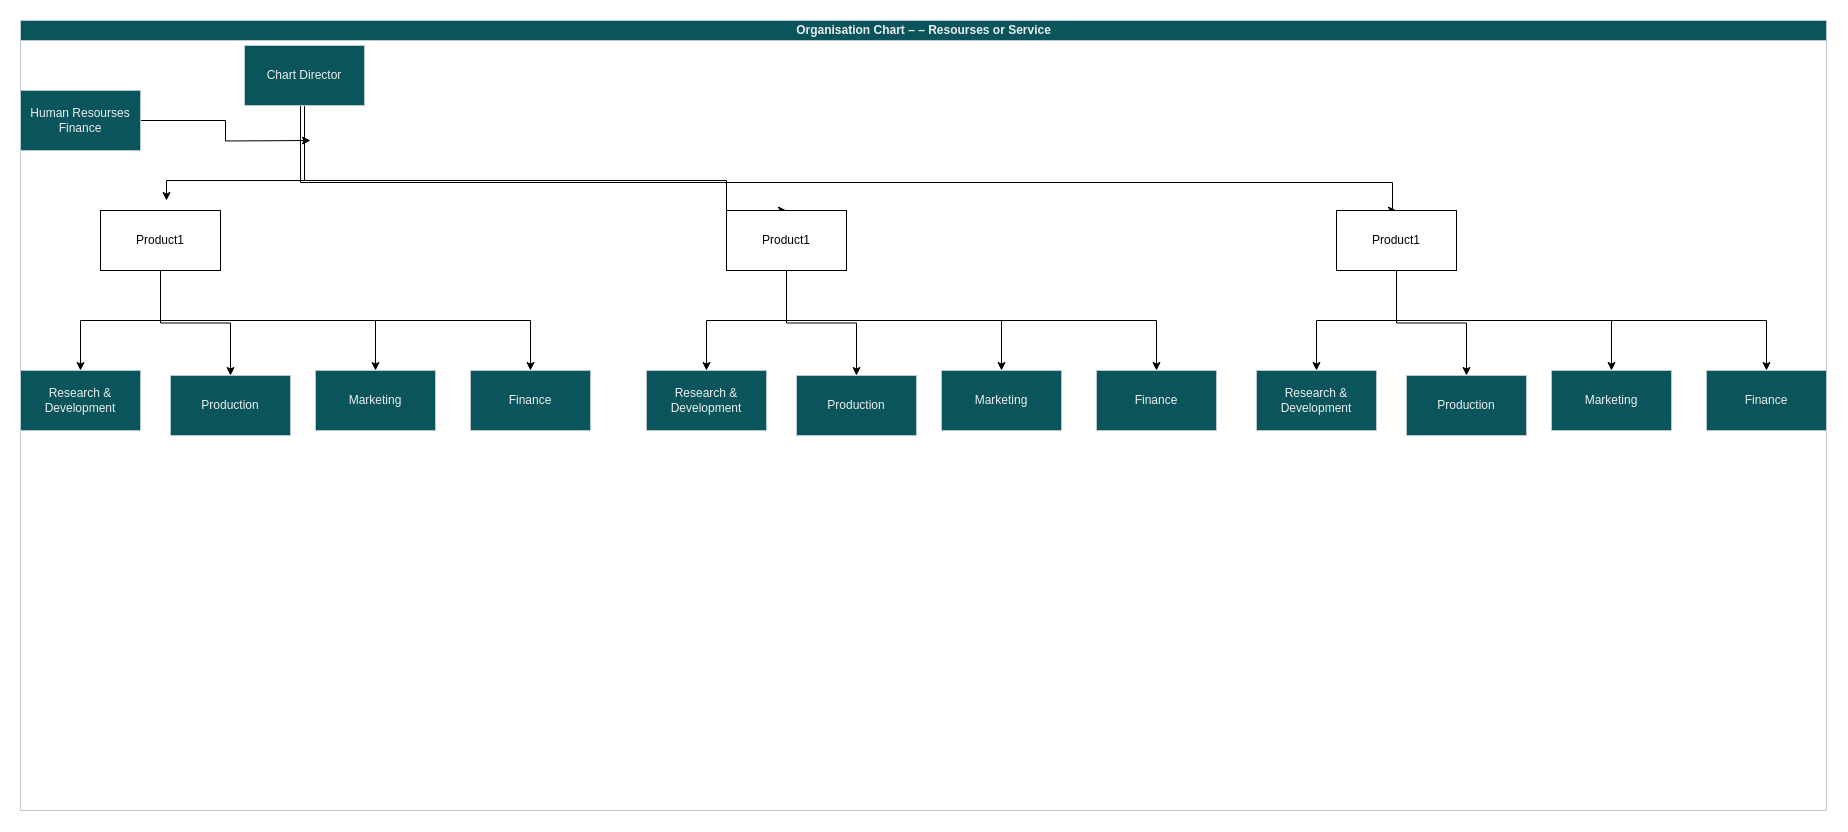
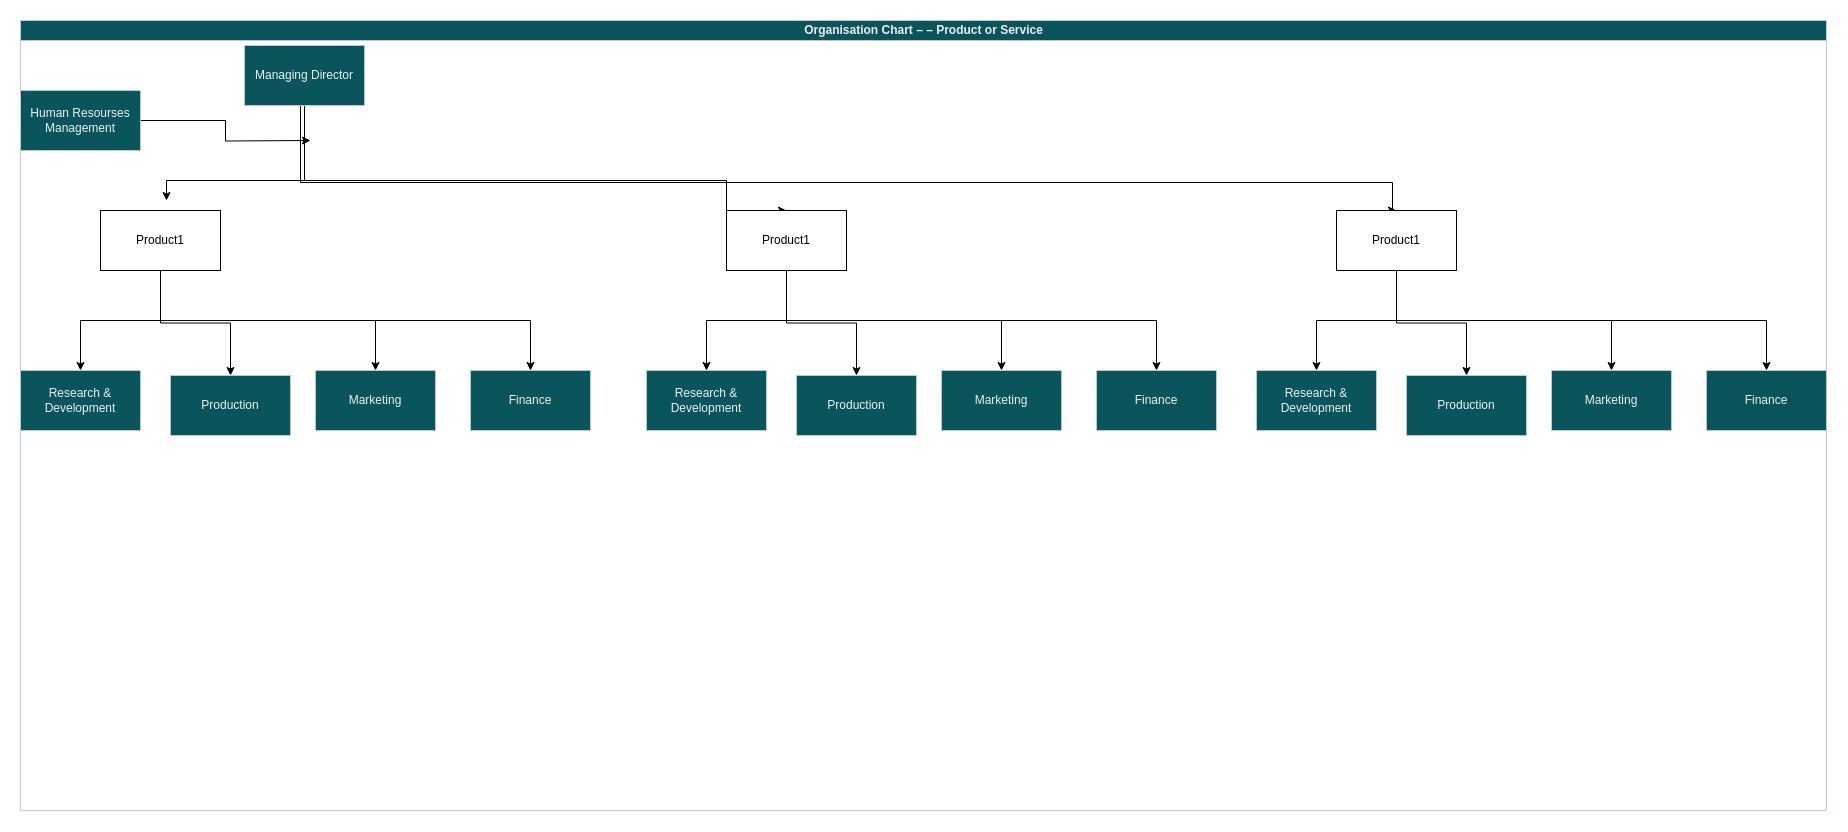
- <mxCell id="2" value="Organisation Chart – – Resourses or Service" style="swimlane;html=1;startSize=20;horizontal=1;containerType=tree;glass=0;labelBackgroundColor=none;fillColor=#09555B;strokeColor=#BAC8D3;fontColor=#EEEEEE;" vertex="1" parent="1"><mxGeometry x="20" y="20" width="1806" height="790" as="geometry" /></mxCell>
+ <mxCell id="2" value="Organisation Chart – – Product or Service" style="swimlane;html=1;startSize=20;horizontal=1;containerType=tree;glass=0;labelBackgroundColor=none;fillColor=#09555B;strokeColor=#BAC8D3;fontColor=#EEEEEE;" vertex="1" parent="1"><mxGeometry x="20" y="20" width="1806" height="790" as="geometry" /></mxCell>
- <mxCell id="8" value="Chart Director" style="rounded=0;whiteSpace=wrap;html=1;labelBackgroundColor=none;fillColor=#09555B;strokeColor=#BAC8D3;fontColor=#EEEEEE;" vertex="1" parent="2"><mxGeometry x="224" y="25" width="120" height="60" as="geometry" /></mxCell>
+ <mxCell id="8" value="Managing Director" style="rounded=0;whiteSpace=wrap;html=1;labelBackgroundColor=none;fillColor=#09555B;strokeColor=#BAC8D3;fontColor=#EEEEEE;" vertex="1" parent="2"><mxGeometry x="224" y="25" width="120" height="60" as="geometry" /></mxCell>
- <mxCell id="10" value="Human Resourses Finance" style="rounded=0;whiteSpace=wrap;html=1;labelBackgroundColor=none;fillColor=#09555B;strokeColor=#BAC8D3;fontColor=#EEEEEE;" vertex="1" parent="2"><mxGeometry y="70" width="120" height="60" as="geometry" /></mxCell>
+ <mxCell id="10" value="Human Resourses Management" style="rounded=0;whiteSpace=wrap;html=1;labelBackgroundColor=none;fillColor=#09555B;strokeColor=#BAC8D3;fontColor=#EEEEEE;" vertex="1" parent="2"><mxGeometry y="70" width="120" height="60" as="geometry" /></mxCell>
